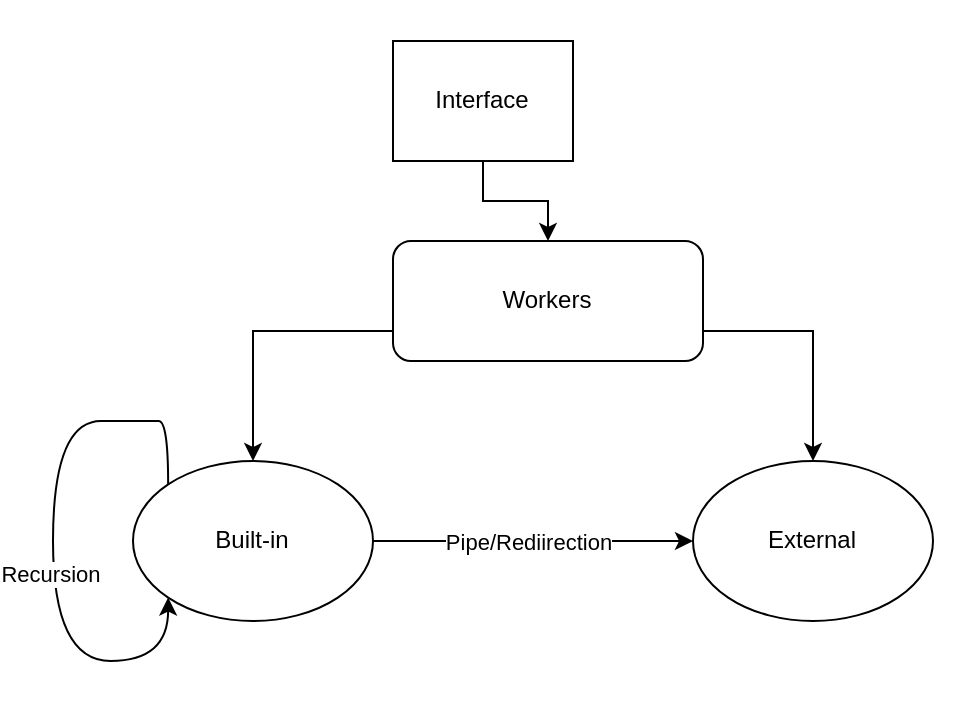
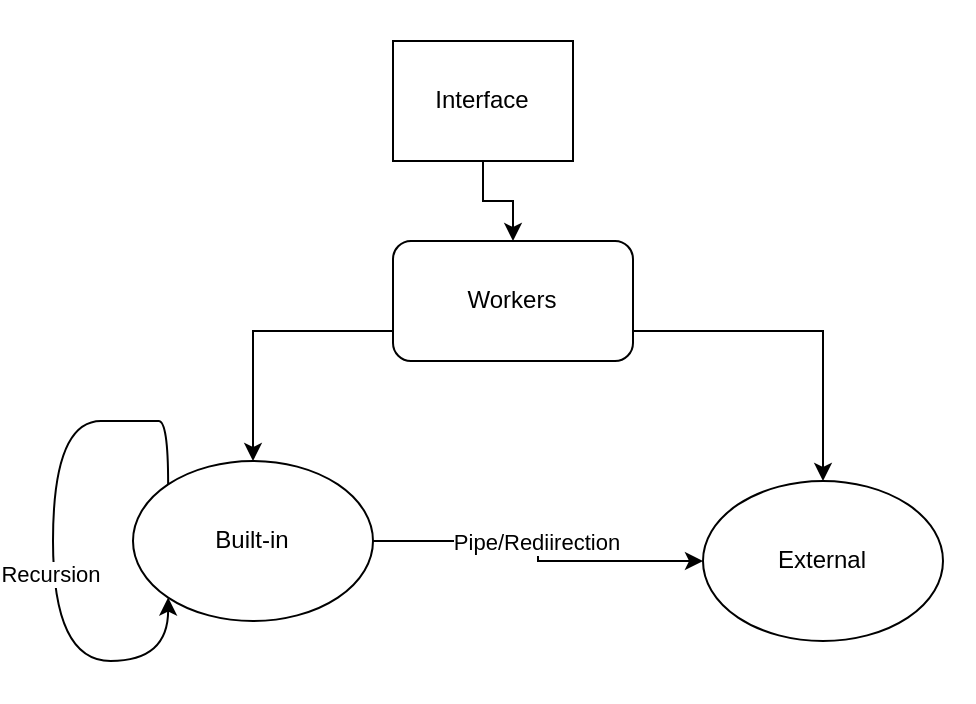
- <mxCell id="6" value="Workers" style="rounded=1;whiteSpace=wrap;html=1;" vertex="1" parent="1"><mxGeometry x="190" y="120" width="155" height="60" as="geometry" /></mxCell>
+ <mxCell id="6" value="Workers" style="rounded=1;whiteSpace=wrap;html=1;" vertex="1" parent="1"><mxGeometry x="190" y="120" width="120" height="60" as="geometry" /></mxCell>
- <mxCell id="10" value="External" style="ellipse;whiteSpace=wrap;html=1;" vertex="1" parent="1"><mxGeometry x="340" y="230" width="120" height="80" as="geometry" /></mxCell>
+ <mxCell id="10" value="External" style="ellipse;whiteSpace=wrap;html=1;" vertex="1" parent="1"><mxGeometry x="345" y="240" width="120" height="80" as="geometry" /></mxCell>
